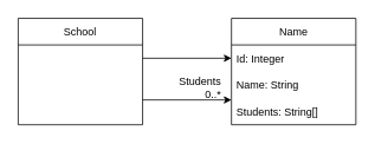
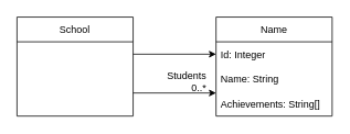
- <mxCell id="6" value="Students: String[]" style="text;strokeColor=none;fillColor=none;align=left;verticalAlign=middle;spacingLeft=4;spacingRight=4;overflow=hidden;points=[[0,0.5],[1,0.5]];portConstraint=eastwest;rotatable=0;fontColor=#000000;" parent="3" vertex="1"><mxGeometry y="90" width="140" height="30" as="geometry" /></mxCell>
+ <mxCell id="6" value="Achievements: String[]" style="text;strokeColor=none;fillColor=none;align=left;verticalAlign=middle;spacingLeft=4;spacingRight=4;overflow=hidden;points=[[0,0.5],[1,0.5]];portConstraint=eastwest;rotatable=0;fontColor=#000000;" parent="3" vertex="1"><mxGeometry y="90" width="140" height="30" as="geometry" /></mxCell>
